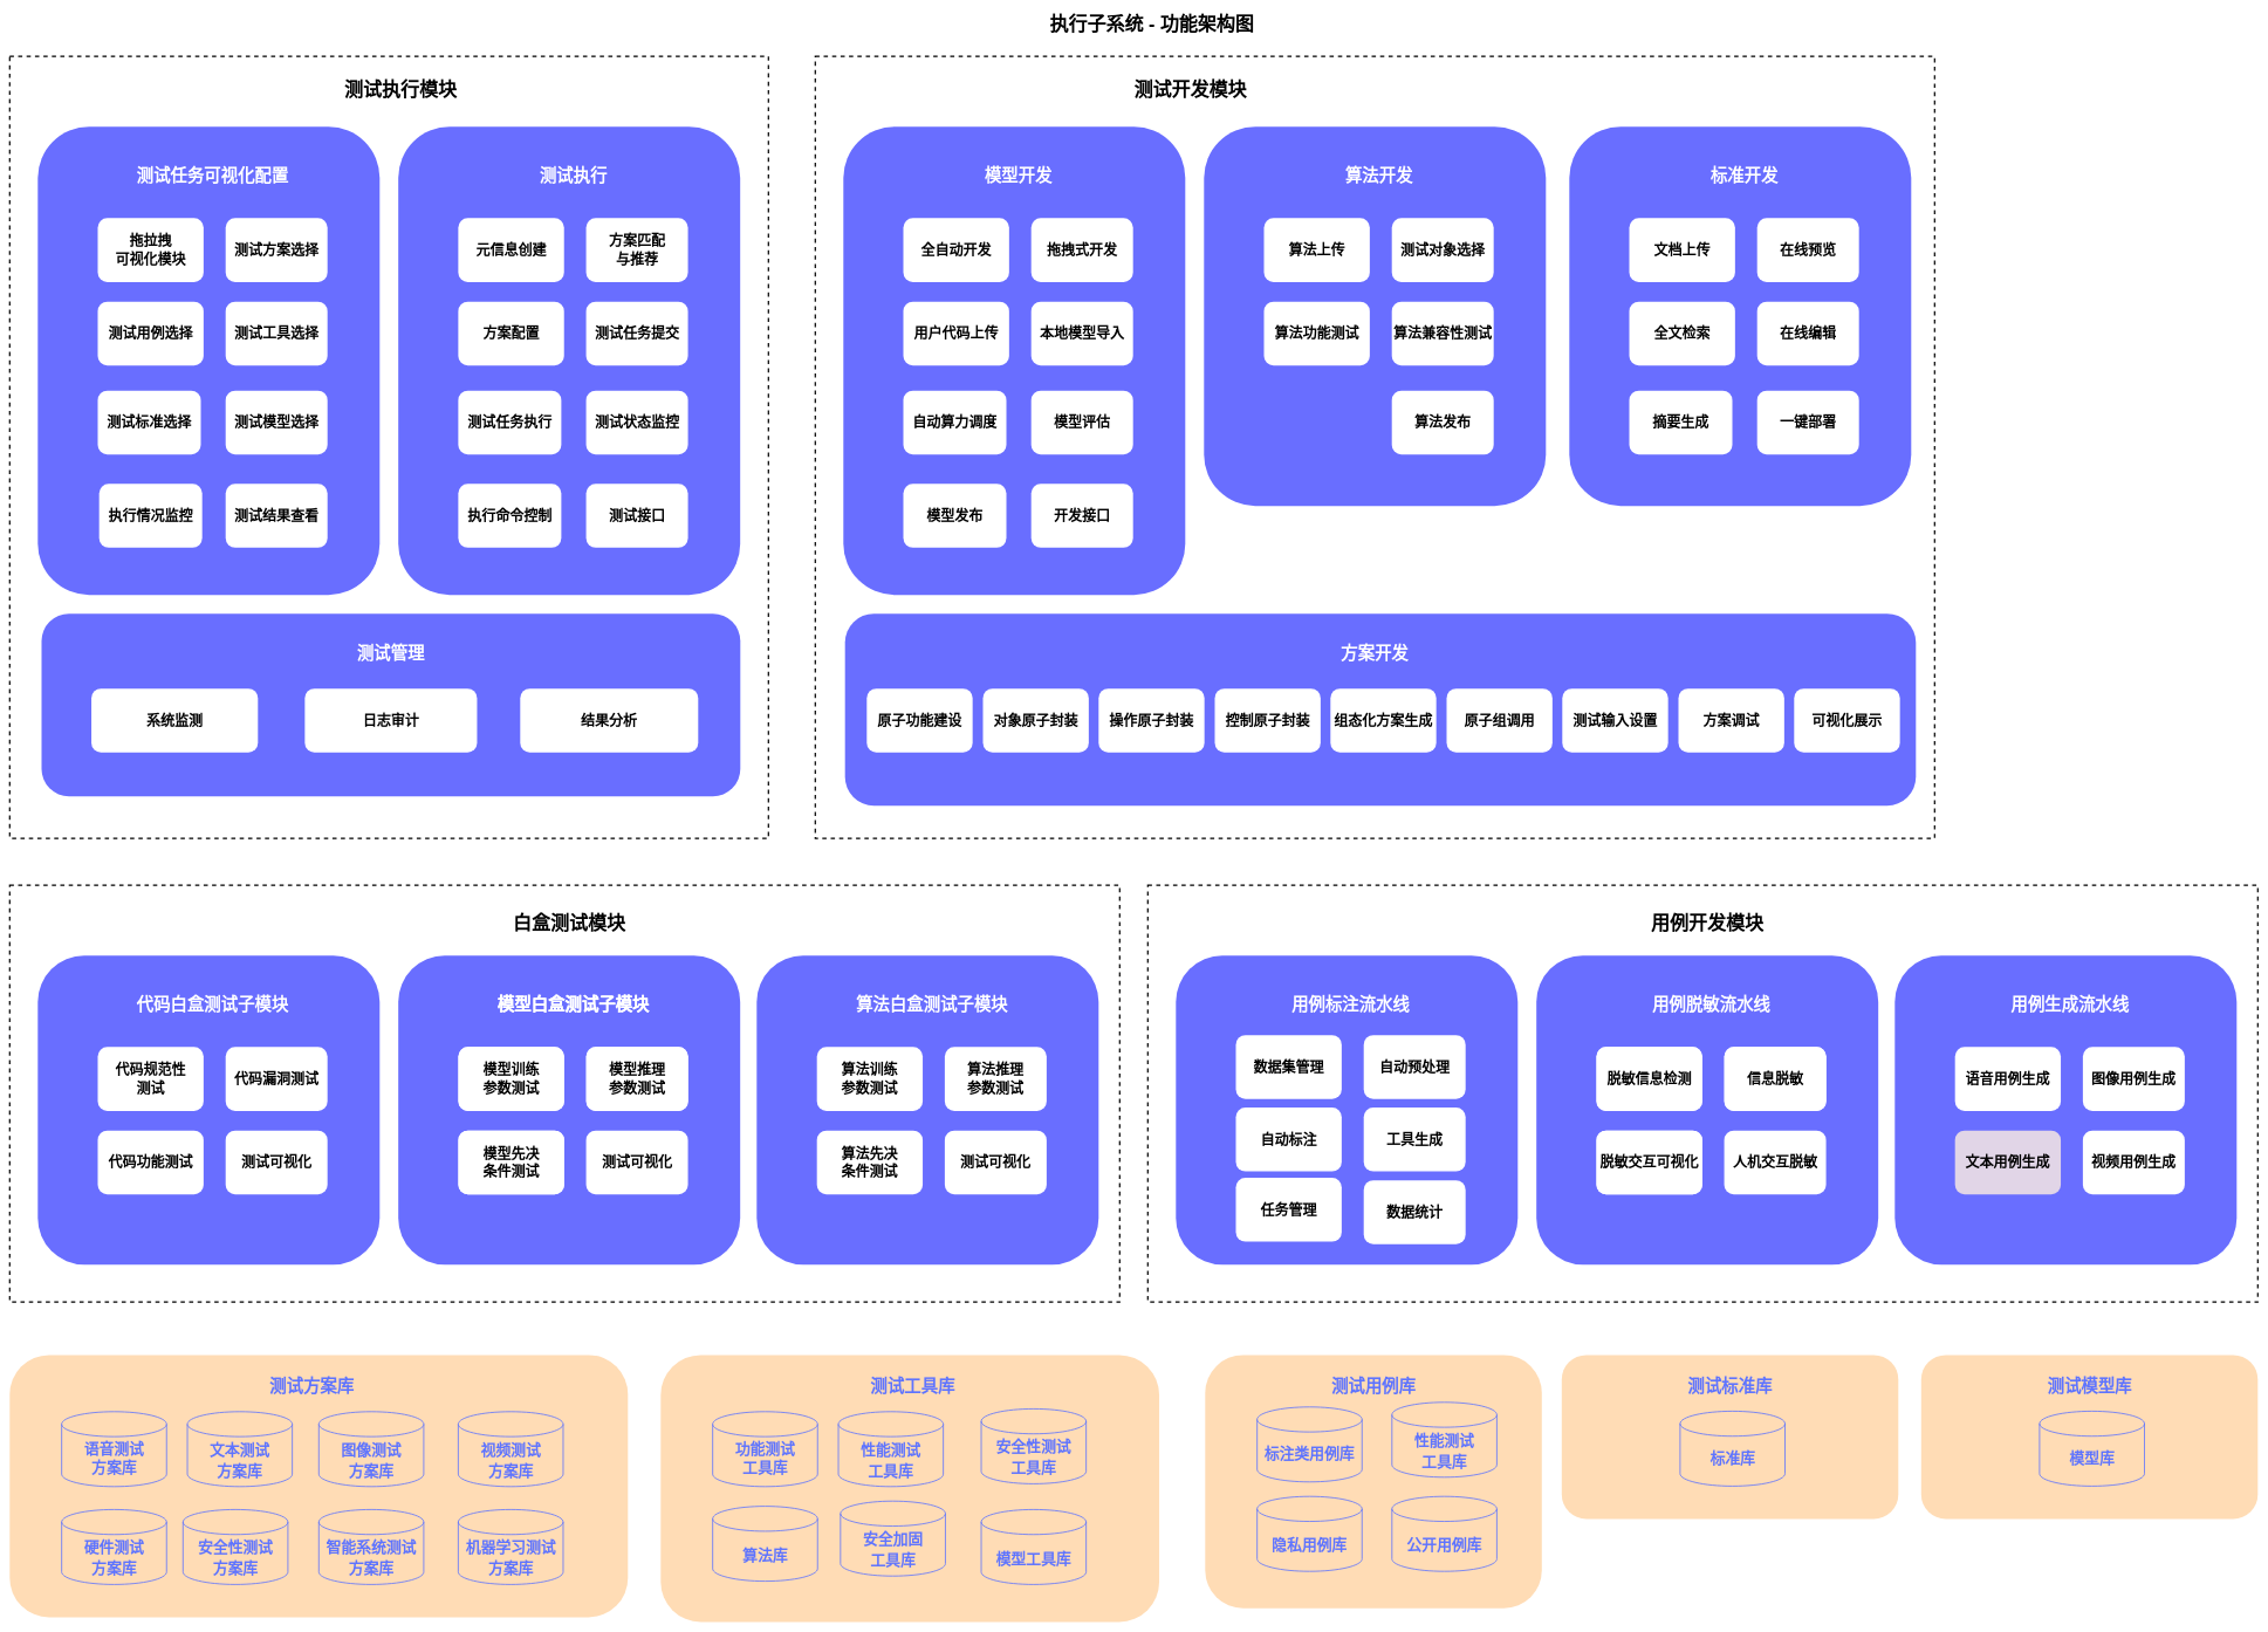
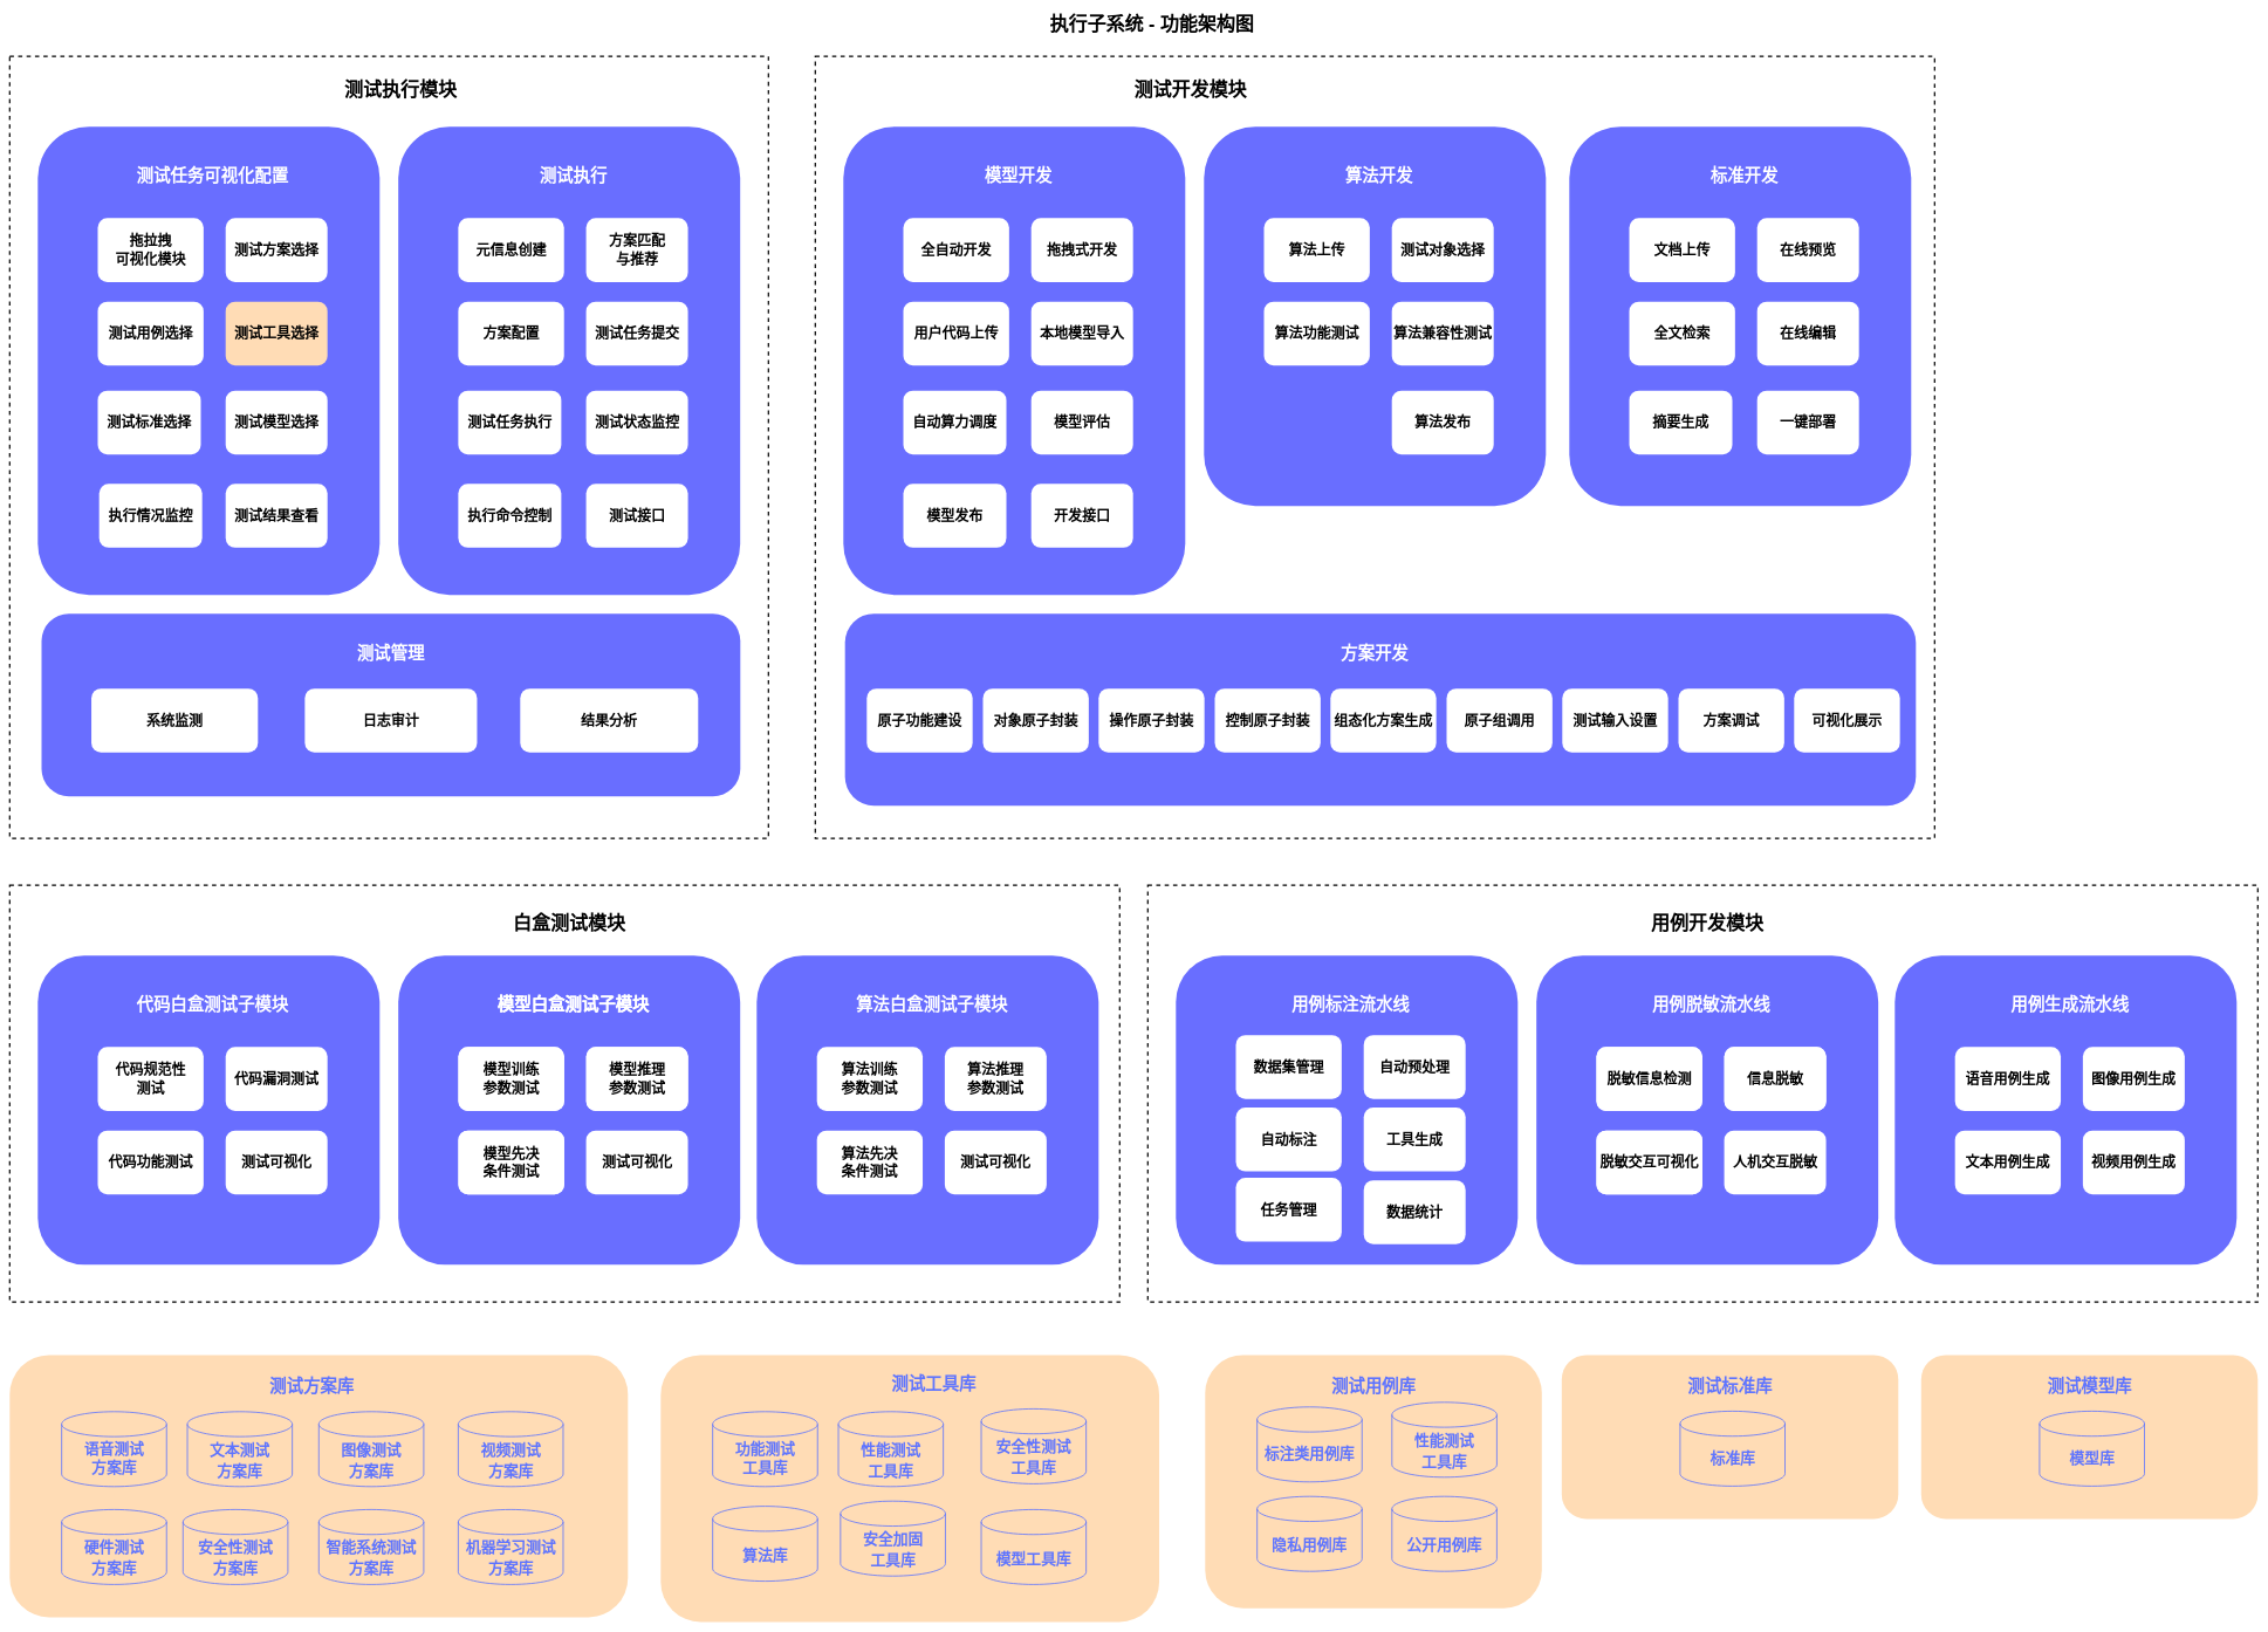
- <mxCell id="20" value="&lt;span style=&quot;font-size: 30px ; font-weight: 700&quot;&gt;测试工具选择&lt;/span&gt;" style="rounded=1;whiteSpace=wrap;fontSize=32;spacing=2;html=1;glass=0;strokeWidth=1;shadow=0;sketch=0;labelBackgroundColor=none;strokeColor=none;" parent="1" vertex="1"><mxGeometry x="481" y="643.63" width="217.46" height="136.38" as="geometry" /></mxCell>
+ <mxCell id="20" value="&lt;span style=&quot;font-size: 30px ; font-weight: 700&quot;&gt;测试工具选择&lt;/span&gt;" style="rounded=1;whiteSpace=wrap;fontSize=32;spacing=2;html=1;glass=0;strokeWidth=1;shadow=0;sketch=0;labelBackgroundColor=none;strokeColor=none;fillColor=#ffdcb5;" parent="1" vertex="1"><mxGeometry x="481" y="643.63" width="217.46" height="136.38" as="geometry" /></mxCell>
- <mxCell id="143" value="&lt;b style=&quot;font-size: 30px&quot;&gt;文本用例生成&lt;/b&gt;&lt;span style=&quot;font-size: 30px&quot;&gt;&lt;b&gt;&lt;br&gt;&lt;/b&gt;&lt;/span&gt;" style="rounded=1;whiteSpace=wrap;fontSize=32;spacing=2;html=1;glass=0;strokeWidth=1;shadow=0;sketch=0;labelBackgroundColor=none;strokeColor=none;fillColor=#e1d5e7;" vertex="1" parent="1"><mxGeometry x="4173.47" y="2413.63" width="225.9" height="136.38" as="geometry" /></mxCell>
+ <mxCell id="143" value="&lt;b style=&quot;font-size: 30px&quot;&gt;文本用例生成&lt;/b&gt;&lt;span style=&quot;font-size: 30px&quot;&gt;&lt;b&gt;&lt;br&gt;&lt;/b&gt;&lt;/span&gt;" style="rounded=1;whiteSpace=wrap;fontSize=32;spacing=2;html=1;glass=0;strokeWidth=1;shadow=0;sketch=0;labelBackgroundColor=none;strokeColor=none;" vertex="1" parent="1"><mxGeometry x="4173.47" y="2413.63" width="225.9" height="136.38" as="geometry" /></mxCell>
- <mxCell id="30" value="&lt;font color=&quot;#5e74ff&quot;&gt;&lt;span style=&quot;font-size: 36px&quot;&gt;测试工具库&lt;/span&gt;&lt;/font&gt;" style="text;html=1;strokeColor=none;fillColor=none;align=center;verticalAlign=middle;whiteSpace=wrap;rounded=0;fontStyle=1;fontColor=#FFFFFF;" parent="1" vertex="1"><mxGeometry x="1792.96" y="2914" width="310" height="90" as="geometry" /></mxCell>
+ <mxCell id="30" value="&lt;font color=&quot;#5e74ff&quot;&gt;&lt;span style=&quot;font-size: 36px&quot;&gt;测试工具库&lt;/span&gt;&lt;/font&gt;" style="text;html=1;strokeColor=none;fillColor=none;align=center;verticalAlign=middle;whiteSpace=wrap;rounded=0;fontStyle=1;fontColor=#FFFFFF;" parent="1" vertex="1"><mxGeometry x="1837.96" y="2909" width="310" height="90" as="geometry" /></mxCell>
